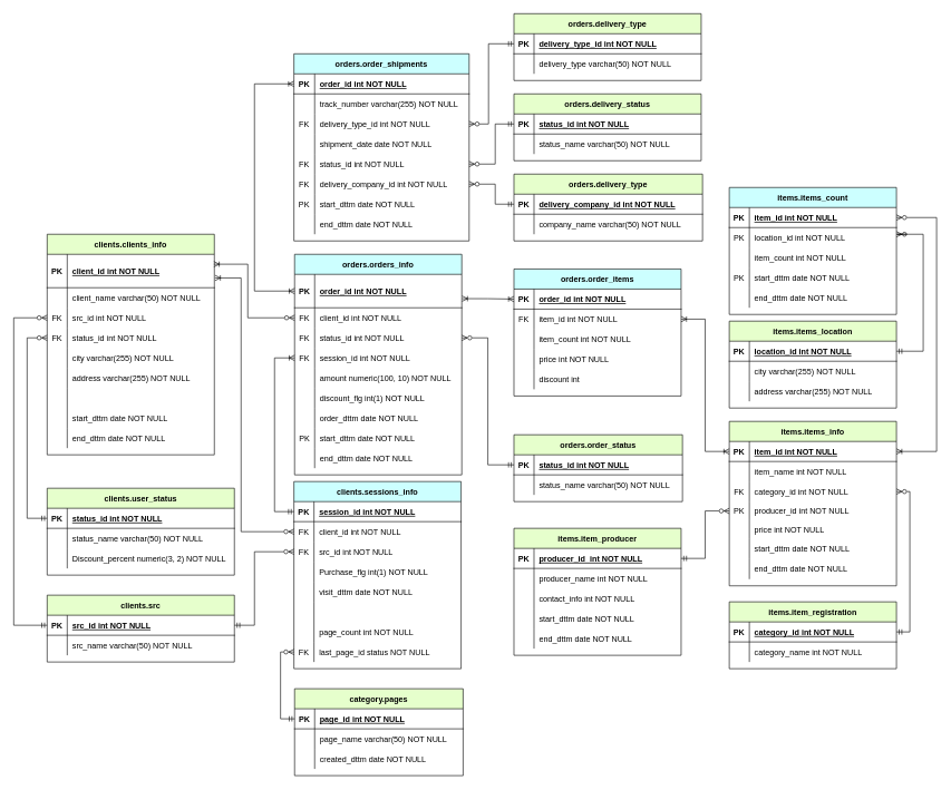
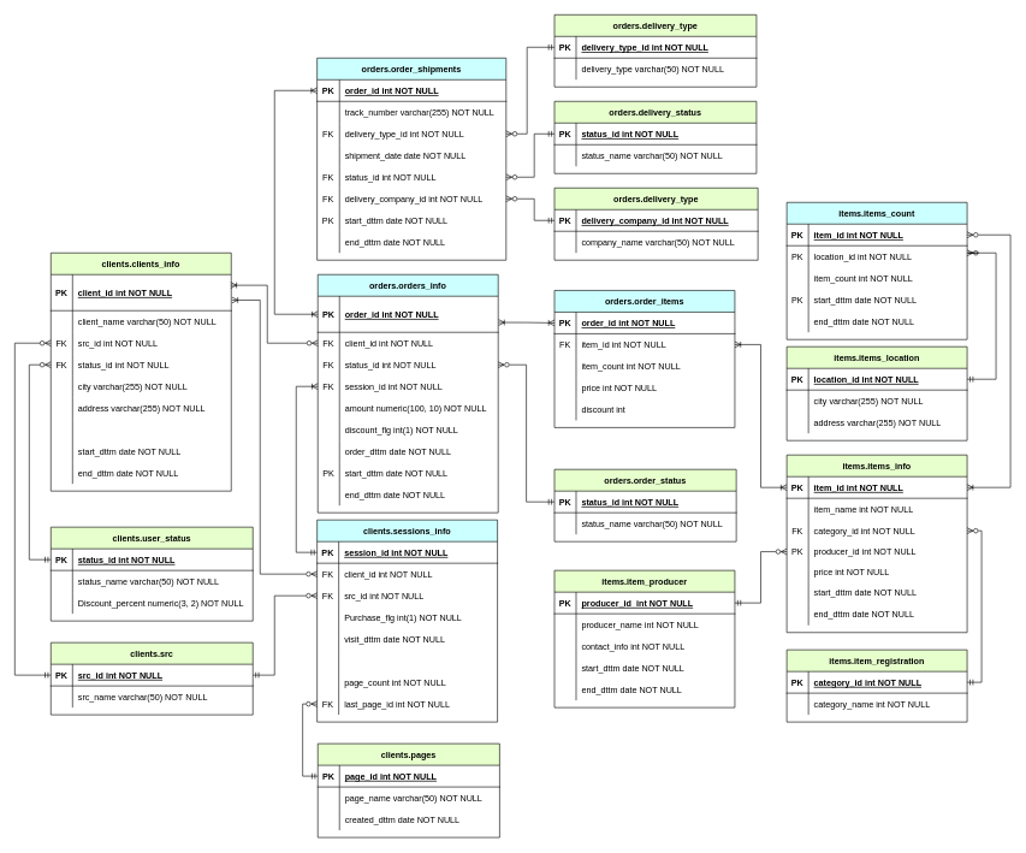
- <mxCell id="125" value="last_page_id status NOT NULL" style="shape=partialRectangle;overflow=hidden;connectable=0;fillColor=none;top=0;left=0;bottom=0;right=0;align=left;spacingLeft=6;" parent="123" vertex="1"><mxGeometry x="30" width="220" height="30" as="geometry"><mxRectangle width="220" height="30" as="alternateBounds" /></mxGeometry></mxCell>
+ <mxCell id="125" value="last_page_id int NOT NULL" style="shape=partialRectangle;overflow=hidden;connectable=0;fillColor=none;top=0;left=0;bottom=0;right=0;align=left;spacingLeft=6;" parent="123" vertex="1"><mxGeometry x="30" width="220" height="30" as="geometry"><mxRectangle width="220" height="30" as="alternateBounds" /></mxGeometry></mxCell>
- <mxCell id="239" value="category.pages" style="shape=table;startSize=30;container=1;collapsible=1;childLayout=tableLayout;fixedRows=1;rowLines=0;fontStyle=1;align=center;resizeLast=1;fillColor=#E6FFCC;" parent="1" vertex="1"><mxGeometry x="440" y="1030" width="252" height="130" as="geometry" /></mxCell>
+ <mxCell id="239" value="clients.pages" style="shape=table;startSize=30;container=1;collapsible=1;childLayout=tableLayout;fixedRows=1;rowLines=0;fontStyle=1;align=center;resizeLast=1;fillColor=#E6FFCC;" parent="1" vertex="1"><mxGeometry x="440" y="1030" width="252" height="130" as="geometry" /></mxCell>
